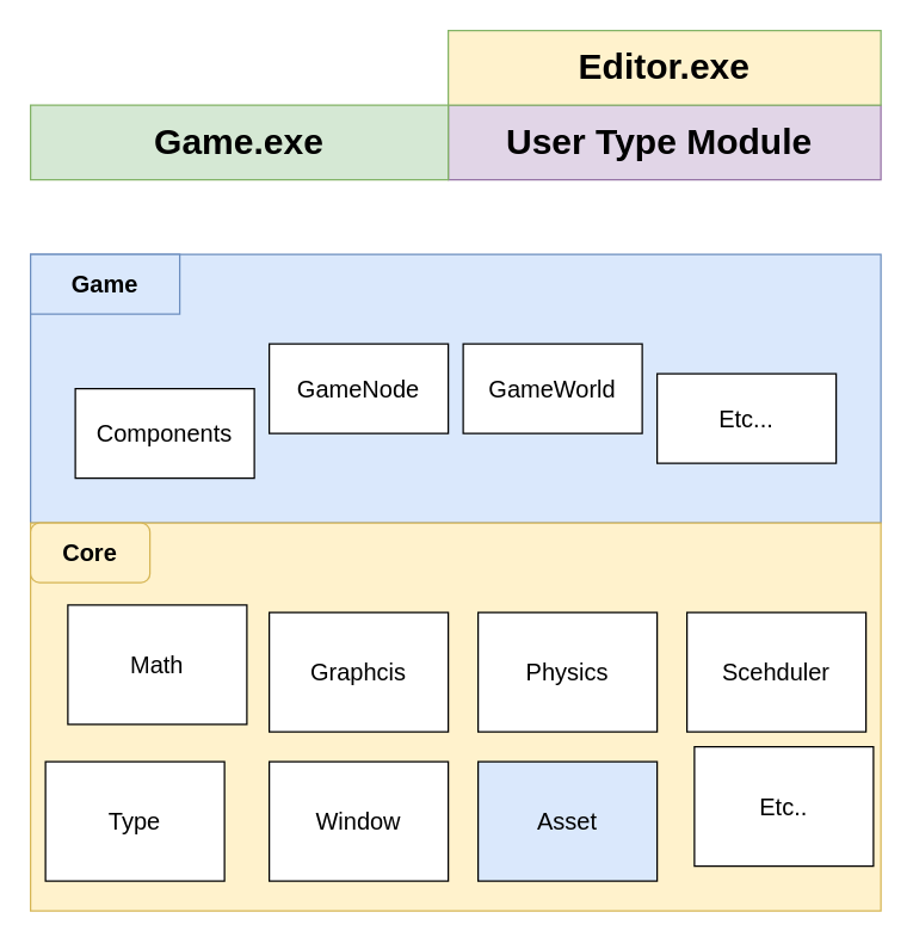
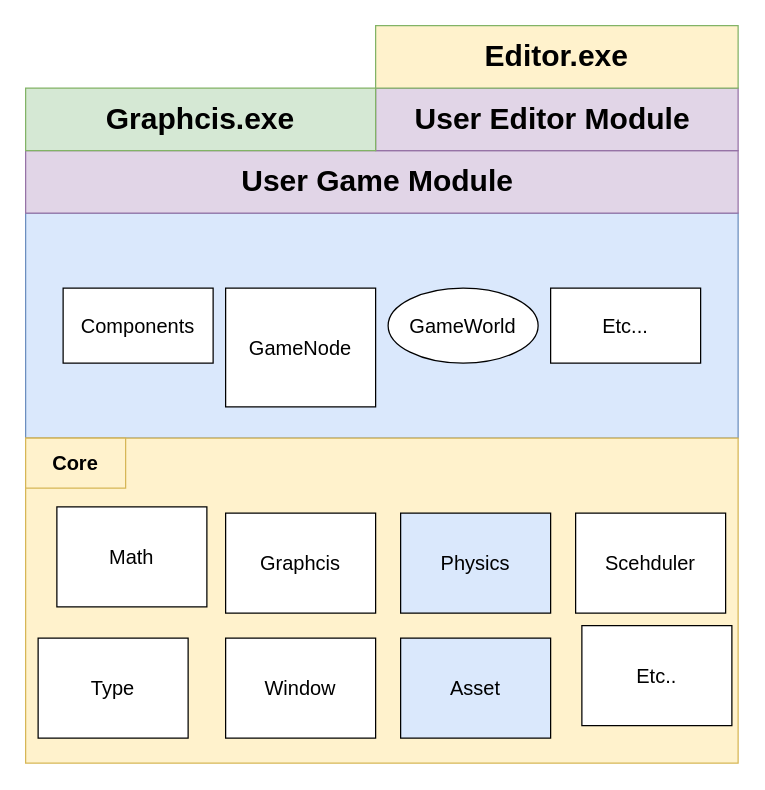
- <mxCell id="20" value="Game.exe" style="rounded=0;whiteSpace=wrap;html=1;fontSize=24;fontStyle=1;fillColor=#d5e8d4;strokeColor=#82b366;" vertex="1" parent="1"><mxGeometry x="20" y="70" width="280" height="50" as="geometry" /></mxCell>
+ <mxCell id="20" value="Graphcis.exe" style="rounded=0;whiteSpace=wrap;html=1;fontSize=24;fontStyle=1;fillColor=#d5e8d4;strokeColor=#82b366;" vertex="1" parent="1"><mxGeometry x="20" y="70" width="280" height="50" as="geometry" /></mxCell>
- <mxCell id="15" value="User Type Module&amp;nbsp;" style="rounded=0;whiteSpace=wrap;html=1;fontSize=24;fontStyle=1;fillColor=#e1d5e7;strokeColor=#9673a6;" vertex="1" parent="1"><mxGeometry x="300" y="70" width="290" height="50" as="geometry" /></mxCell>
+ <mxCell id="15" value="User Editor Module&amp;nbsp;" style="rounded=0;whiteSpace=wrap;html=1;fontSize=24;fontStyle=1;fillColor=#e1d5e7;strokeColor=#9673a6;" vertex="1" parent="1"><mxGeometry x="300" y="70" width="290" height="50" as="geometry" /></mxCell>
+ <mxCell id="14" value="User Game Module&amp;nbsp;" style="rounded=0;whiteSpace=wrap;html=1;fontSize=24;fontStyle=1;fillColor=#e1d5e7;strokeColor=#9673a6;" vertex="1" parent="1"><mxGeometry x="20" y="120" width="570" height="50" as="geometry" /></mxCell>
- <mxCell id="3" value="Game" style="rounded=0;whiteSpace=wrap;html=1;fontStyle=1;fontSize=16;fillColor=#dae8fc;strokeColor=#6c8ebf;" vertex="1" parent="1"><mxGeometry x="20" y="170" width="100" height="40" as="geometry" /></mxCell>
- <mxCell id="17" value="GameNode" style="rounded=0;whiteSpace=wrap;html=1;fontSize=16;" vertex="1" parent="1"><mxGeometry x="180" y="230" width="120" height="60" as="geometry" /></mxCell>
+ <mxCell id="17" value="GameNode" style="rounded=0;whiteSpace=wrap;html=1;fontSize=16;" vertex="1" parent="1"><mxGeometry x="180" y="230" width="120" height="95" as="geometry" /></mxCell>
- <mxCell id="18" value="GameWorld" style="rounded=0;whiteSpace=wrap;html=1;fontSize=16;" vertex="1" parent="1"><mxGeometry x="310" y="230" width="120" height="60" as="geometry" /></mxCell>
+ <mxCell id="18" value="GameWorld" style="ellipse;whiteSpace=wrap;html=1;fontSize=16;" vertex="1" parent="1"><mxGeometry x="310" y="230" width="120" height="60" as="geometry" /></mxCell>
- <mxCell id="19" value="Etc..." style="rounded=0;whiteSpace=wrap;html=1;fontSize=16;" vertex="1" parent="1"><mxGeometry x="440" y="250" width="120" height="60" as="geometry" /></mxCell>
+ <mxCell id="19" value="Etc..." style="rounded=0;whiteSpace=wrap;html=1;fontSize=16;" vertex="1" parent="1"><mxGeometry x="440" y="230" width="120" height="60" as="geometry" /></mxCell>
- <mxCell id="16" value="Components" style="rounded=0;whiteSpace=wrap;html=1;fontSize=16;" vertex="1" parent="1"><mxGeometry x="50" y="260" width="120" height="60" as="geometry" /></mxCell>
+ <mxCell id="16" value="Components" style="rounded=0;whiteSpace=wrap;html=1;fontSize=16;" vertex="1" parent="1"><mxGeometry x="50" y="230" width="120" height="60" as="geometry" /></mxCell>
- <mxCell id="5" value="Core" style="whiteSpace=wrap;html=1;fontStyle=1;fontSize=16;fillColor=#fff2cc;strokeColor=#d6b656;rounded=1;" vertex="1" parent="1"><mxGeometry x="20" y="350" width="80" height="40" as="geometry" /></mxCell>
+ <mxCell id="5" value="Core" style="rounded=0;whiteSpace=wrap;html=1;fontStyle=1;fontSize=16;fillColor=#fff2cc;strokeColor=#d6b656;" vertex="1" parent="1"><mxGeometry x="20" y="350" width="80" height="40" as="geometry" /></mxCell>
- <mxCell id="8" value="Physics" style="rounded=0;whiteSpace=wrap;html=1;fontSize=16;" vertex="1" parent="1"><mxGeometry x="320" y="410" width="120" height="80" as="geometry" /></mxCell>
+ <mxCell id="8" value="Physics" style="rounded=0;whiteSpace=wrap;html=1;fontSize=16;fillColor=#dae8fc;" vertex="1" parent="1"><mxGeometry x="320" y="410" width="120" height="80" as="geometry" /></mxCell>
